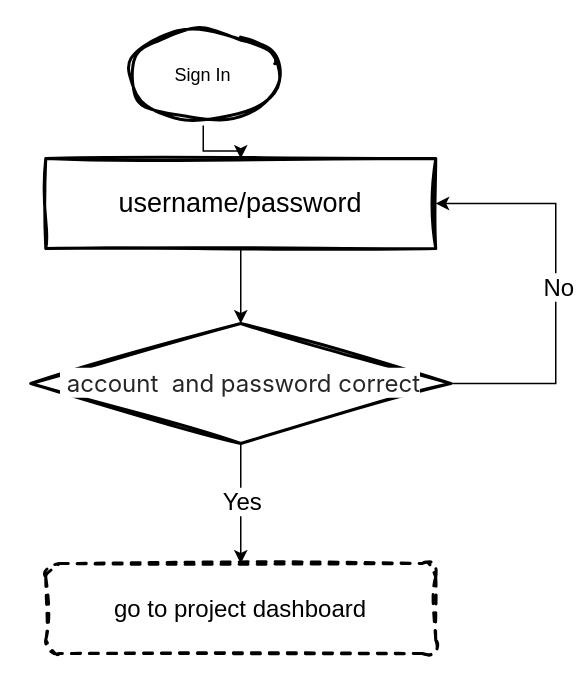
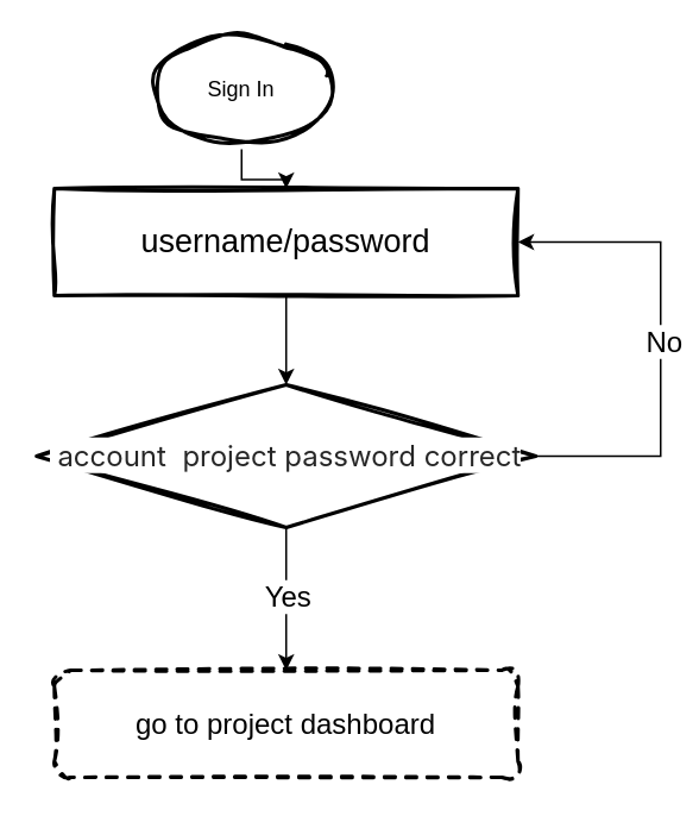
- <mxCell id="10" value="&lt;span style=&quot;font-size: 16px; text-align: start; caret-color: rgba(0, 0, 0, 0.85); color: rgba(0, 0, 0, 0.85); font-family: Inter, -apple-system, BlinkMacSystemFont, &amp;quot;Segoe UI&amp;quot;, &amp;quot;SF Pro SC&amp;quot;, &amp;quot;SF Pro Display&amp;quot;, &amp;quot;SF Pro Icons&amp;quot;, &amp;quot;PingFang SC&amp;quot;, &amp;quot;Hiragino Sans GB&amp;quot;, &amp;quot;Microsoft YaHei&amp;quot;, &amp;quot;Helvetica Neue&amp;quot;, Helvetica, Arial, sans-serif; background-color: rgb(255, 255, 255);&quot;&gt;&amp;nbsp;account &amp;nbsp;and password correct&lt;/span&gt;" style="rhombus;whiteSpace=wrap;html=1;strokeWidth=2;sketch=1;curveFitting=1;jiggle=2;" vertex="1" parent="1"><mxGeometry x="20" y="215" width="280" height="80" as="geometry" /></mxCell>
+ <mxCell id="10" value="&lt;span style=&quot;font-size: 16px; text-align: start; caret-color: rgba(0, 0, 0, 0.85); color: rgba(0, 0, 0, 0.85); font-family: Inter, -apple-system, BlinkMacSystemFont, &amp;quot;Segoe UI&amp;quot;, &amp;quot;SF Pro SC&amp;quot;, &amp;quot;SF Pro Display&amp;quot;, &amp;quot;SF Pro Icons&amp;quot;, &amp;quot;PingFang SC&amp;quot;, &amp;quot;Hiragino Sans GB&amp;quot;, &amp;quot;Microsoft YaHei&amp;quot;, &amp;quot;Helvetica Neue&amp;quot;, Helvetica, Arial, sans-serif; background-color: rgb(255, 255, 255);&quot;&gt;&amp;nbsp;account &amp;nbsp;project password correct&lt;/span&gt;" style="rhombus;whiteSpace=wrap;html=1;strokeWidth=2;sketch=1;curveFitting=1;jiggle=2;" vertex="1" parent="1"><mxGeometry x="20" y="215" width="280" height="80" as="geometry" /></mxCell>
